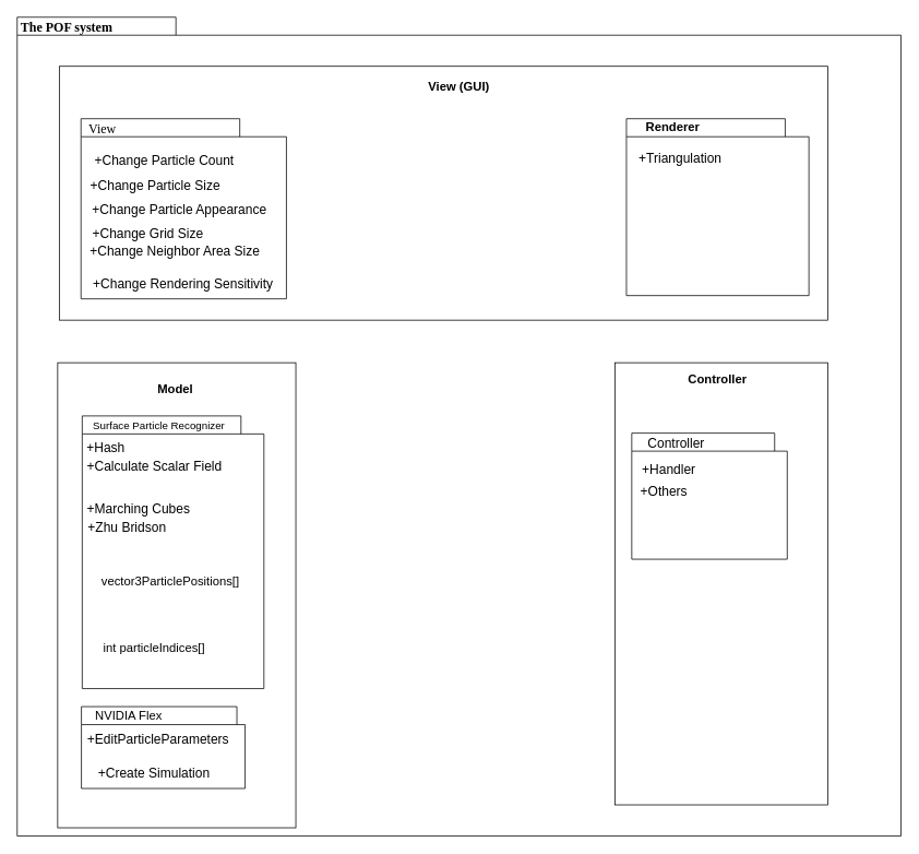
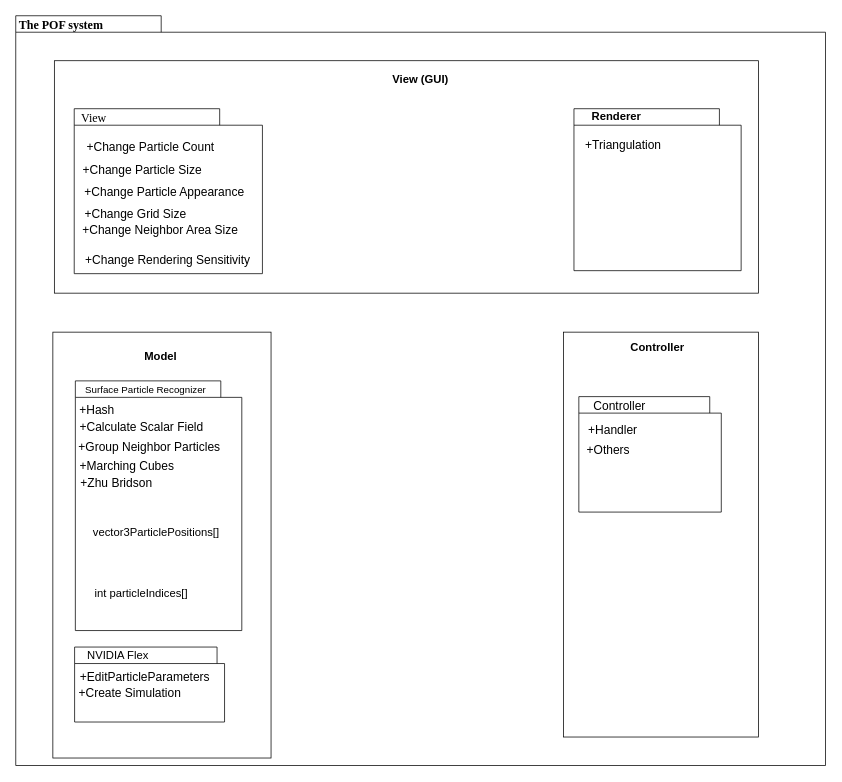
+ <mxCell id="19" value="+Group Neighbor Particles" style="text;html=1;strokeColor=none;fillColor=none;align=center;verticalAlign=middle;whiteSpace=wrap;rounded=0;fontSize=16;" parent="1" vertex="1"><mxGeometry x="102.5" y="581.5" width="192" height="26" as="geometry" /></mxCell>
- <mxCell id="15" value="+Create Simulation" style="text;html=1;strokeColor=none;fillColor=none;align=center;verticalAlign=middle;whiteSpace=wrap;rounded=0;fontSize=16;" parent="1" vertex="1"><mxGeometry x="113" y="932" width="150" height="21" as="geometry" /></mxCell>
+ <mxCell id="15" value="+Create Simulation" style="text;html=1;strokeColor=none;fillColor=none;align=center;verticalAlign=middle;whiteSpace=wrap;rounded=0;fontSize=16;" parent="1" vertex="1"><mxGeometry x="98" y="912" width="150" height="21" as="geometry" /></mxCell>
